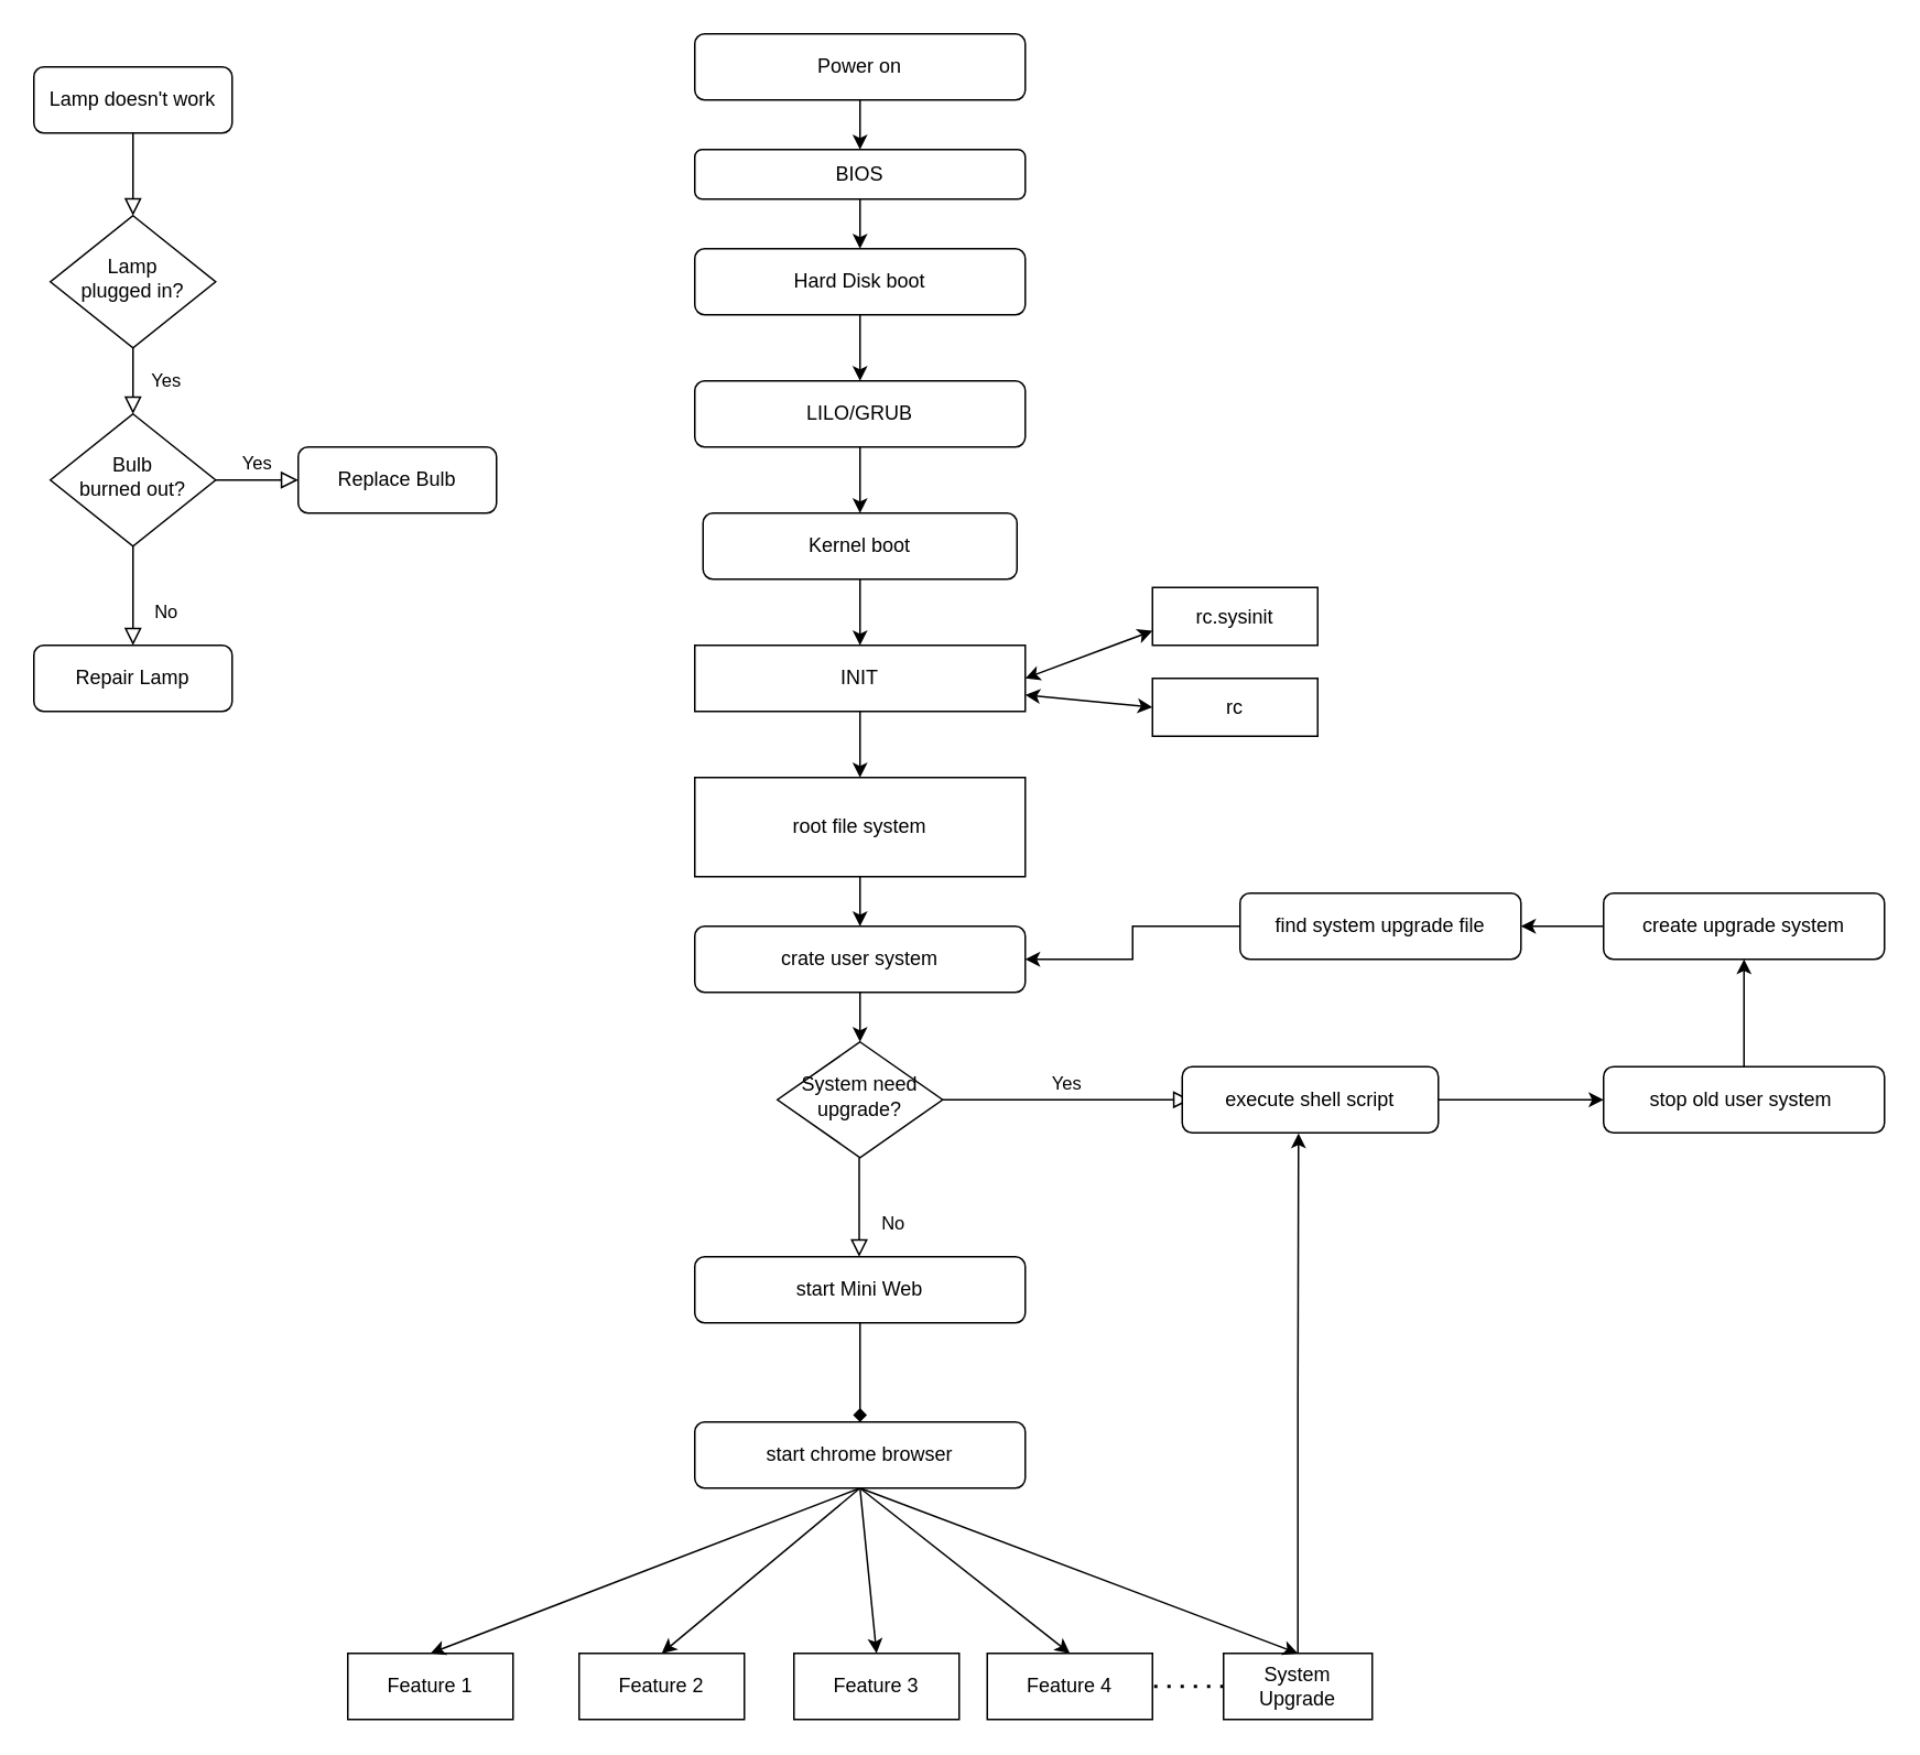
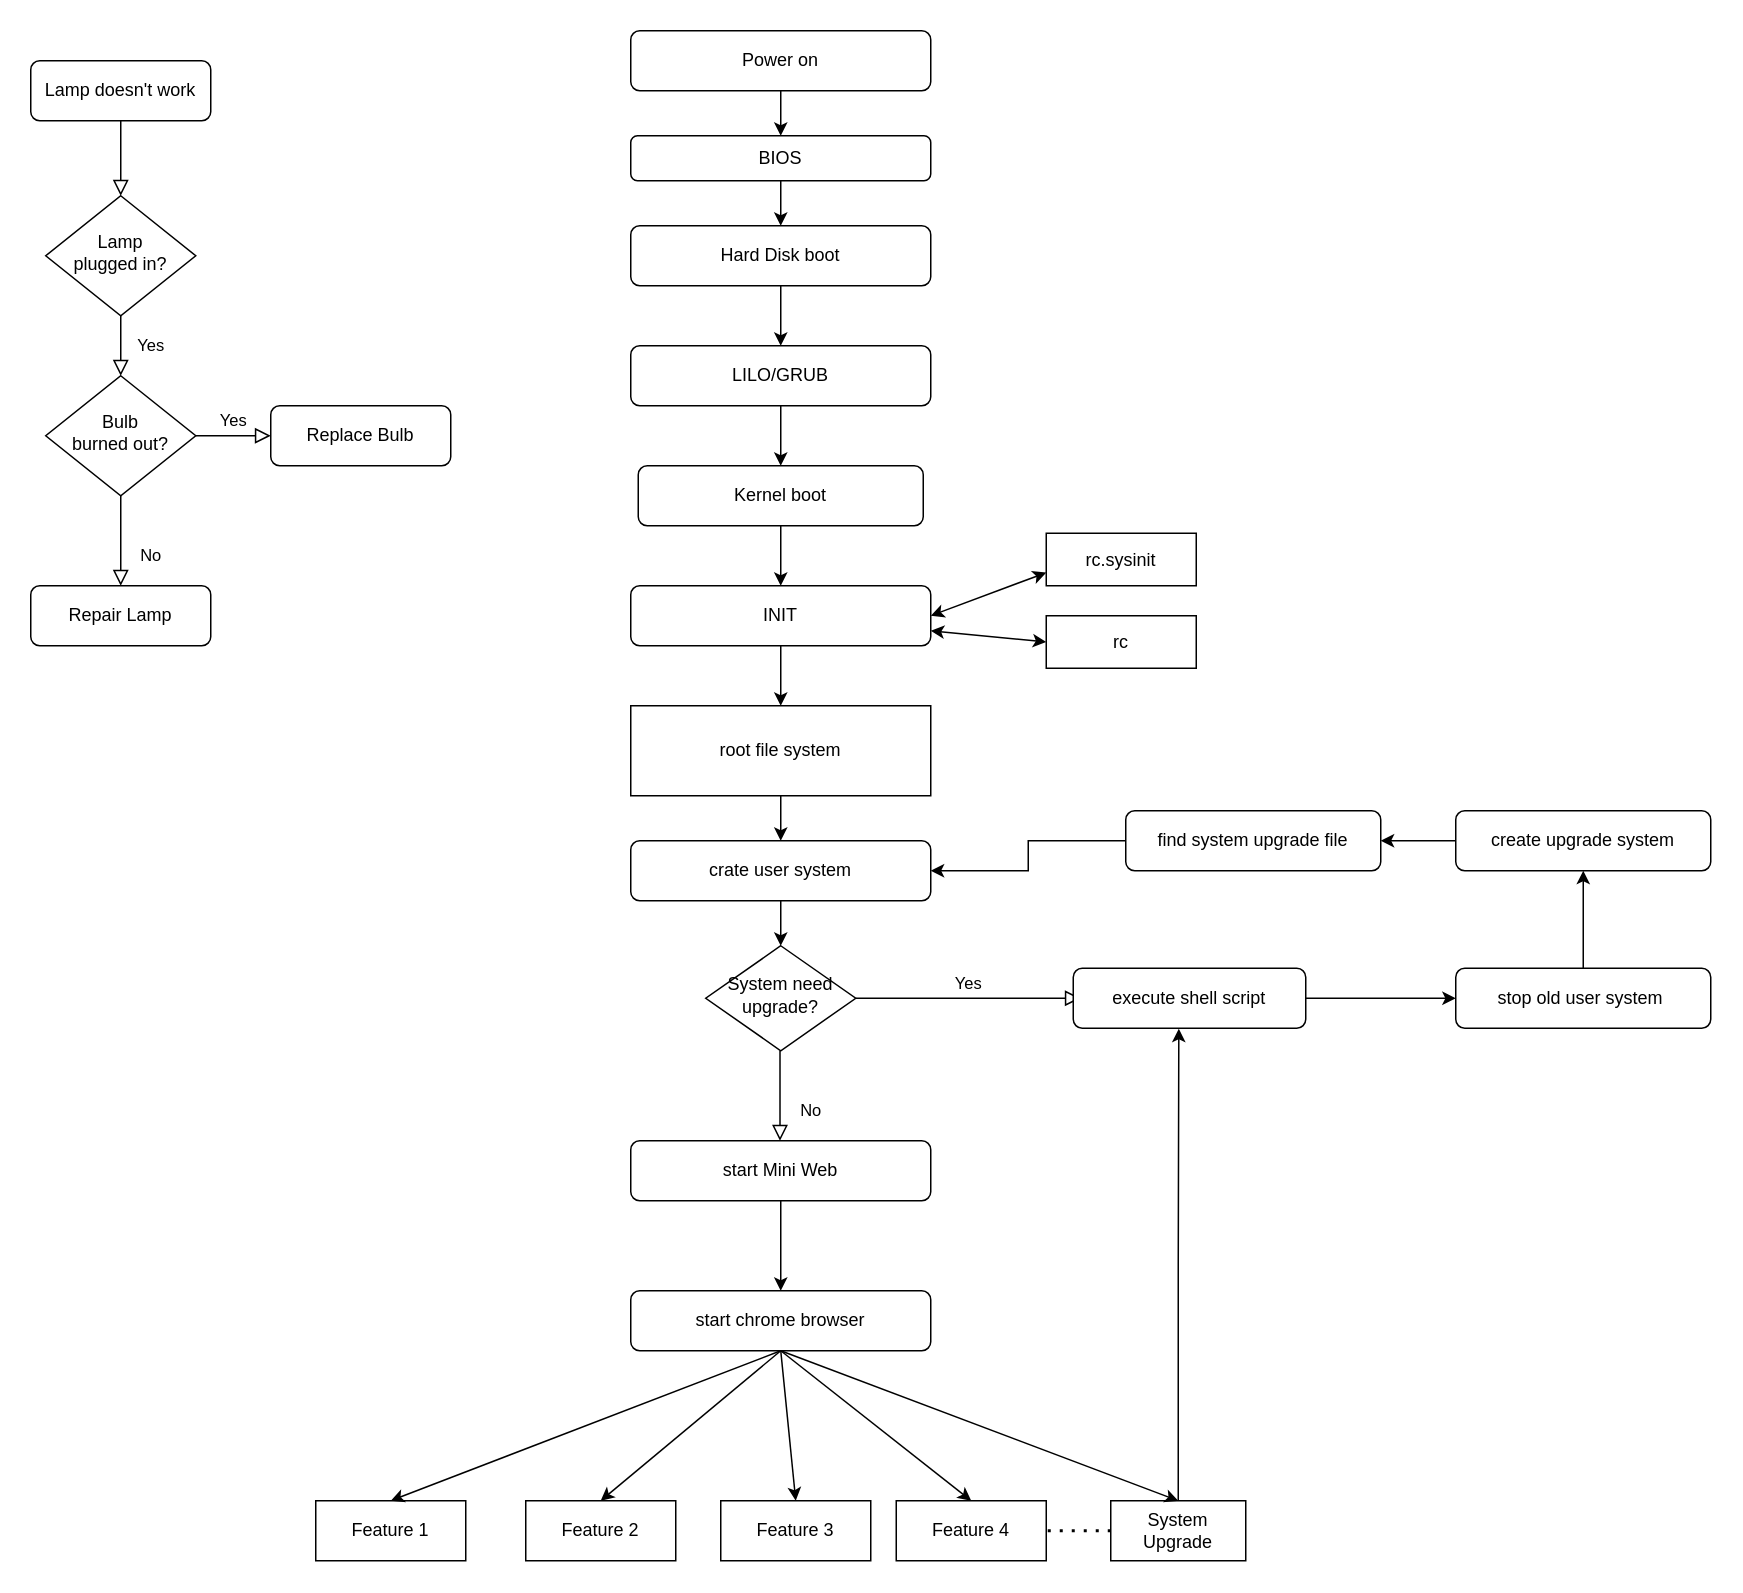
- <mxCell id="22" value="INIT" style="whiteSpace=wrap;html=1;rounded=0;" vertex="1" parent="1"><mxGeometry x="420" y="390" width="200" height="40" as="geometry" /></mxCell>
+ <mxCell id="22" value="INIT" style="rounded=1;whiteSpace=wrap;html=1;" vertex="1" parent="1"><mxGeometry x="420" y="390" width="200" height="40" as="geometry" /></mxCell>
- <mxCell id="27" style="edgeStyle=orthogonalEdgeStyle;rounded=0;orthogonalLoop=1;jettySize=auto;html=1;exitX=0.5;exitY=1;exitDx=0;exitDy=0;entryX=0.5;entryY=0;entryDx=0;entryDy=0;endArrow=diamond;" edge="1" parent="1" source="28" target="29"><mxGeometry relative="1" as="geometry" /></mxCell>
+ <mxCell id="27" style="edgeStyle=orthogonalEdgeStyle;rounded=0;orthogonalLoop=1;jettySize=auto;html=1;exitX=0.5;exitY=1;exitDx=0;exitDy=0;entryX=0.5;entryY=0;entryDx=0;entryDy=0;" edge="1" parent="1" source="28" target="29"><mxGeometry relative="1" as="geometry" /></mxCell>
